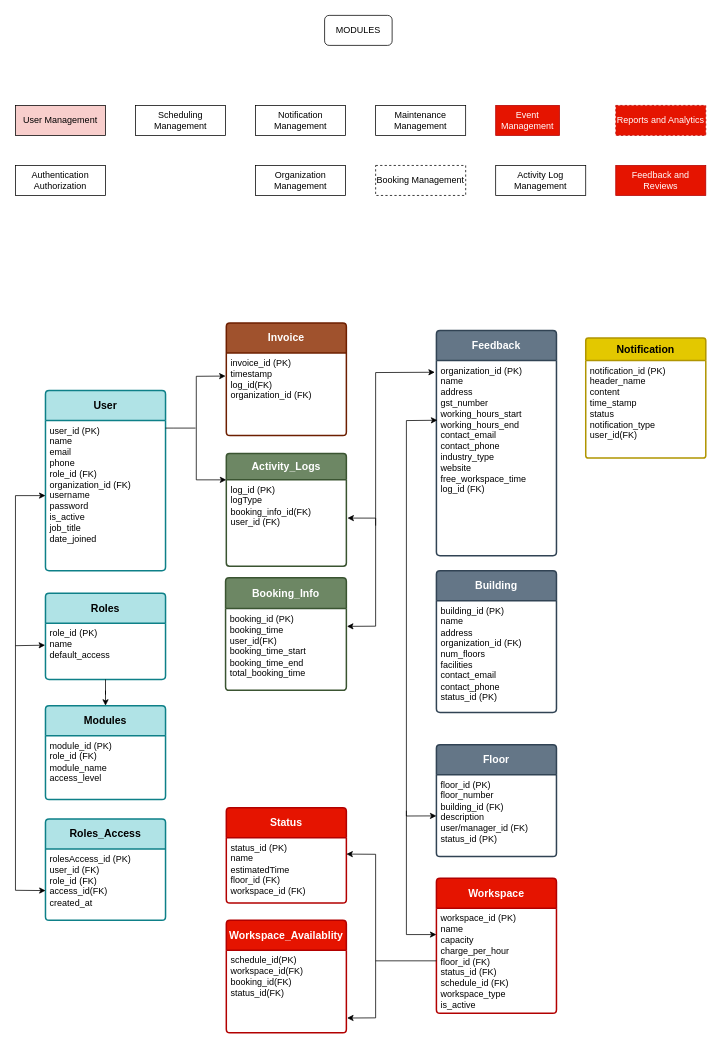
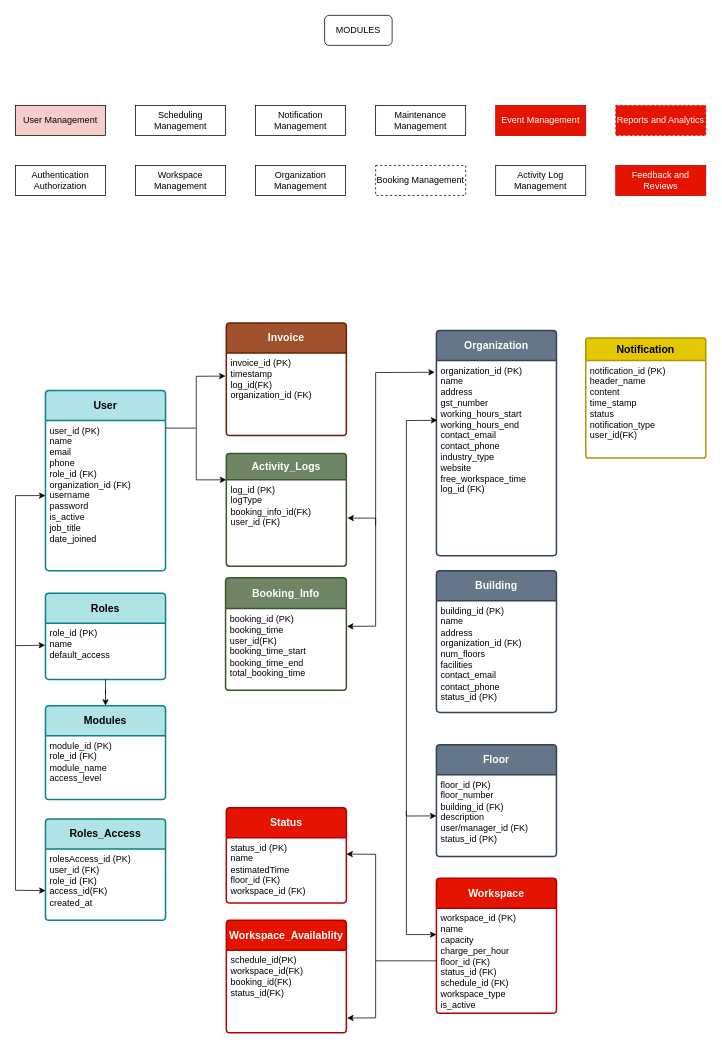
- <mxCell id="13" value="Event Management" style="rounded=0;whiteSpace=wrap;html=1;fillColor=#e51400;fontColor=#ffffff;strokeColor=#B20000;" vertex="1" parent="1"><mxGeometry x="660" y="140" width="85" height="40" as="geometry" /></mxCell>
+ <mxCell id="13" value="Event Management" style="rounded=0;whiteSpace=wrap;html=1;fillColor=#e51400;fontColor=#ffffff;strokeColor=#B20000;" vertex="1" parent="1"><mxGeometry x="660" y="140" width="120" height="40" as="geometry" /></mxCell>
+ <mxCell id="6" value="Workspace Management" style="rounded=0;whiteSpace=wrap;html=1;" vertex="1" parent="1"><mxGeometry x="180" y="220" width="120" height="40" as="geometry" /></mxCell>
- <mxCell id="15" value="&lt;div&gt;&lt;span&gt;&lt;strong&gt;Feedback&lt;/strong&gt;&lt;/span&gt;&lt;br&gt;&lt;/div&gt;" style="swimlane;childLayout=stackLayout;horizontal=1;startSize=40;horizontalStack=0;rounded=1;fontSize=14;fontStyle=0;strokeWidth=2;resizeParent=0;resizeLast=1;shadow=0;dashed=0;align=center;arcSize=4;whiteSpace=wrap;html=1;fillColor=#647687;fontColor=#ffffff;strokeColor=#314354;" vertex="1" parent="1"><mxGeometry x="581" y="440" width="160" height="300" as="geometry" /></mxCell>
+ <mxCell id="15" value="&lt;div&gt;&lt;span&gt;&lt;strong&gt;Organization&lt;/strong&gt;&lt;/span&gt;&lt;br&gt;&lt;/div&gt;" style="swimlane;childLayout=stackLayout;horizontal=1;startSize=40;horizontalStack=0;rounded=1;fontSize=14;fontStyle=0;strokeWidth=2;resizeParent=0;resizeLast=1;shadow=0;dashed=0;align=center;arcSize=4;whiteSpace=wrap;html=1;fillColor=#647687;fontColor=#ffffff;strokeColor=#314354;" vertex="1" parent="1"><mxGeometry x="581" y="440" width="160" height="300" as="geometry" /></mxCell>
